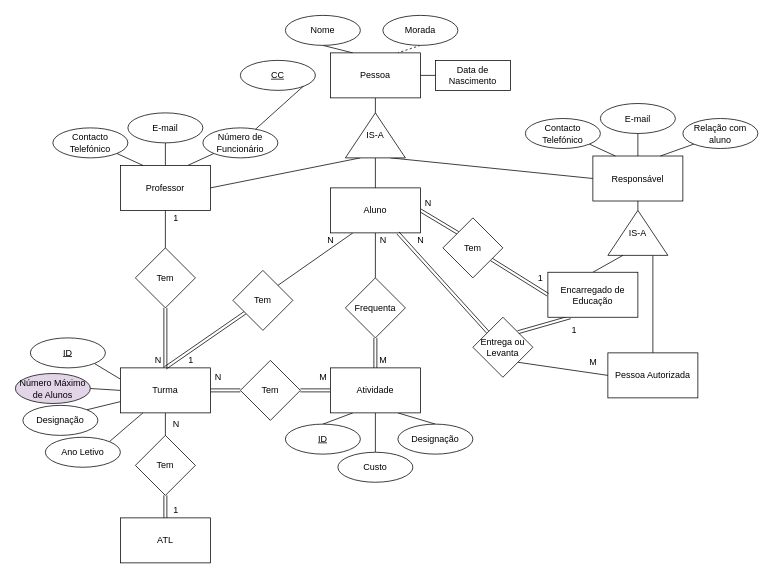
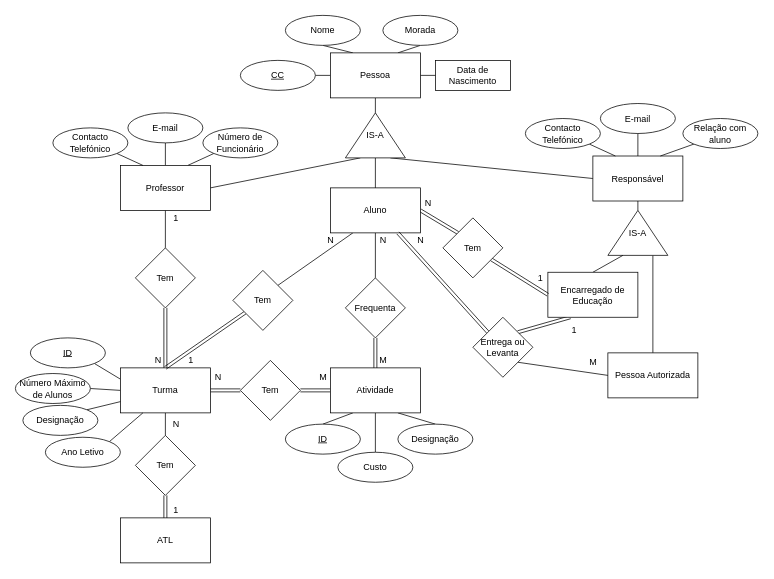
- <mxCell id="40" style="edgeStyle=none;rounded=0;orthogonalLoop=1;jettySize=auto;html=1;exitX=0.5;exitY=1;exitDx=0;exitDy=0;entryX=0.75;entryY=0;entryDx=0;entryDy=0;endArrow=none;endFill=0;dashed=1;" edge="1" parent="1" source="41" target="48"><mxGeometry relative="1" as="geometry" /></mxCell>
+ <mxCell id="40" style="edgeStyle=none;rounded=0;orthogonalLoop=1;jettySize=auto;html=1;exitX=0.5;exitY=1;exitDx=0;exitDy=0;entryX=0.75;entryY=0;entryDx=0;entryDy=0;endArrow=none;endFill=0;" edge="1" parent="1" source="41" target="48"><mxGeometry relative="1" as="geometry" /></mxCell>
- <mxCell id="38" style="edgeStyle=none;rounded=0;orthogonalLoop=1;jettySize=auto;html=1;exitX=1;exitY=0.5;exitDx=0;exitDy=0;endArrow=none;endFill=0;" edge="1" parent="1" source="39" target="35"><mxGeometry relative="1" as="geometry" /></mxCell>
+ <mxCell id="38" style="edgeStyle=none;rounded=0;orthogonalLoop=1;jettySize=auto;html=1;exitX=1;exitY=0.5;exitDx=0;exitDy=0;entryX=0;entryY=0.5;entryDx=0;entryDy=0;endArrow=none;endFill=0;" edge="1" parent="1" source="39" target="48"><mxGeometry relative="1" as="geometry" /></mxCell>
- <mxCell id="15" value="Número Máximo de Alunos" style="ellipse;whiteSpace=wrap;html=1;fillColor=#e1d5e7;" vertex="1" parent="1"><mxGeometry y="497.5" width="100" height="40" as="geometry" x="20" /></mxCell>
+ <mxCell id="15" value="Número Máximo de Alunos" style="ellipse;whiteSpace=wrap;html=1;" vertex="1" parent="1"><mxGeometry y="497.5" width="100" height="40" as="geometry" x="20" /></mxCell>
